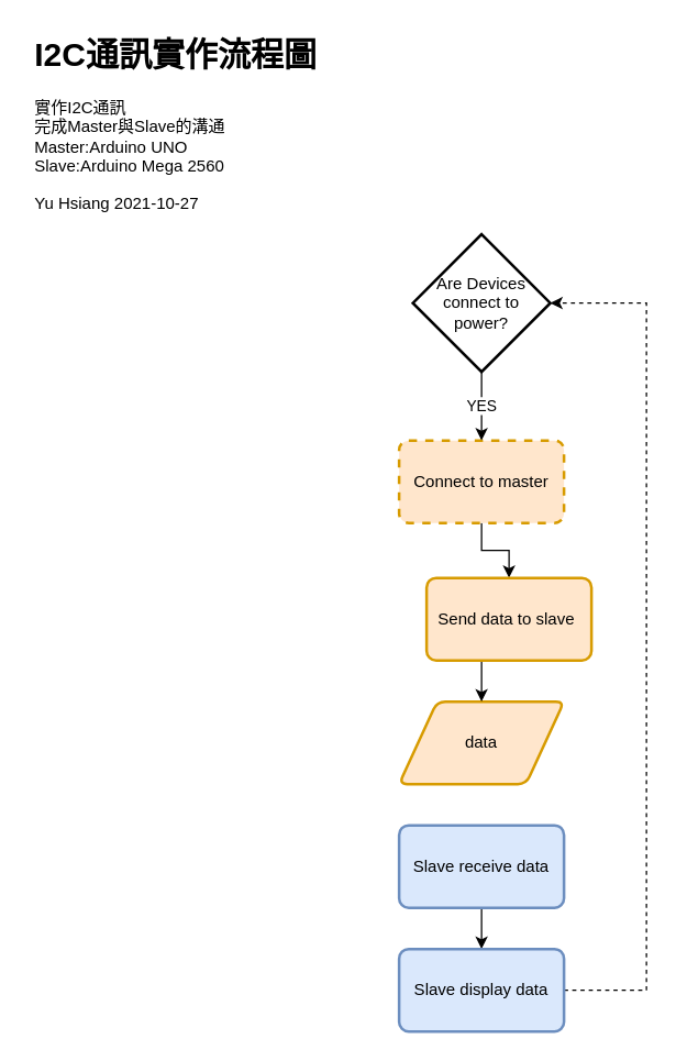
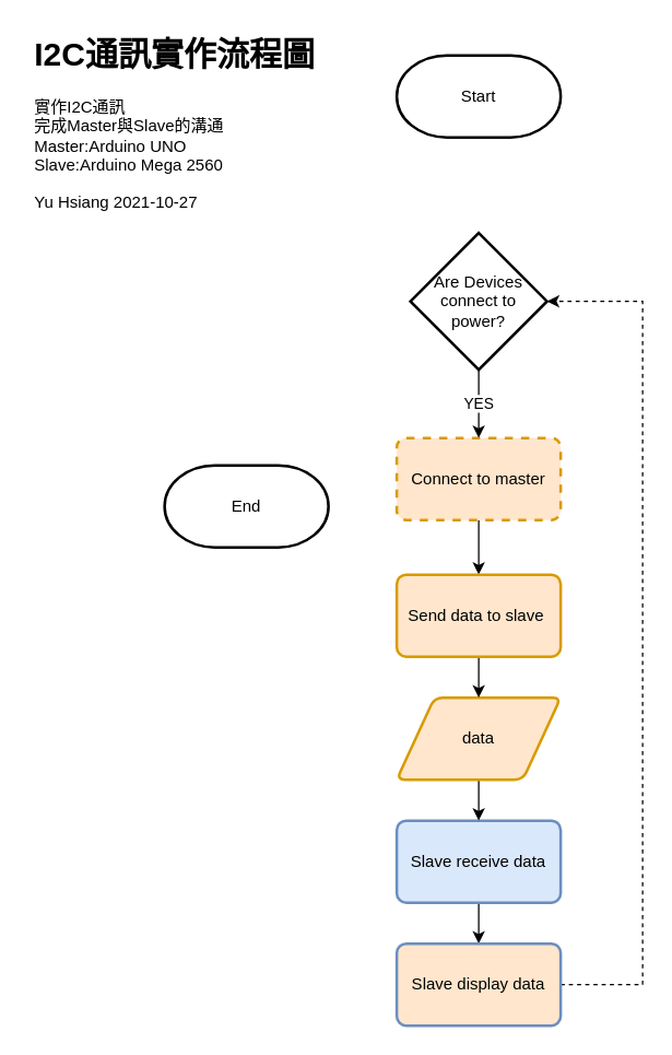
+ <mxCell id="2" value="Start" style="strokeWidth=2;html=1;shape=mxgraph.flowchart.terminator;whiteSpace=wrap;" parent="1" vertex="1"><mxGeometry x="290" y="40" width="120" height="60" as="geometry" /></mxCell>
+ <mxCell id="3" value="End" style="strokeWidth=2;html=1;shape=mxgraph.flowchart.terminator;whiteSpace=wrap;" parent="1" vertex="1"><mxGeometry x="120" y="340" width="120" height="60" as="geometry" /></mxCell>
- <mxCell id="12" value="Send data to slave&amp;nbsp; " style="rounded=1;whiteSpace=wrap;html=1;absoluteArcSize=1;arcSize=14;strokeWidth=2;fillColor=#ffe6cc;strokeColor=#d79b00;" vertex="1" parent="1"><mxGeometry x="310" y="420" width="120" height="60" as="geometry" /></mxCell>
+ <mxCell id="12" value="Send data to slave&amp;nbsp; " style="rounded=1;whiteSpace=wrap;html=1;absoluteArcSize=1;arcSize=14;strokeWidth=2;fillColor=#ffe6cc;strokeColor=#d79b00;" vertex="1" parent="1"><mxGeometry x="290" y="420" width="120" height="60" as="geometry" /></mxCell>
+ <mxCell id="9" style="edgeStyle=orthogonalEdgeStyle;rounded=0;orthogonalLoop=1;jettySize=auto;html=1;exitX=0.5;exitY=1;exitDx=0;exitDy=0;entryX=0.5;entryY=0;entryDx=0;entryDy=0;" edge="1" parent="1" source="10" target="8"><mxGeometry relative="1" as="geometry" /></mxCell>
- <mxCell id="14" value="Slave display data" style="rounded=1;whiteSpace=wrap;html=1;absoluteArcSize=1;arcSize=14;strokeWidth=2;fillColor=#dae8fc;strokeColor=#6c8ebf;" vertex="1" parent="1"><mxGeometry x="290" y="690" width="120" height="60" as="geometry" /></mxCell>
+ <mxCell id="14" value="Slave display data" style="rounded=1;whiteSpace=wrap;html=1;absoluteArcSize=1;arcSize=14;strokeWidth=2;fillColor=#ffe6cc;strokeColor=#6c8ebf;" vertex="1" parent="1"><mxGeometry x="290" y="690" width="120" height="60" as="geometry" /></mxCell>
